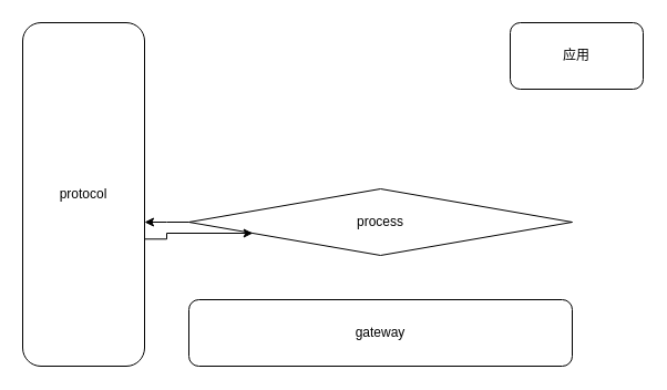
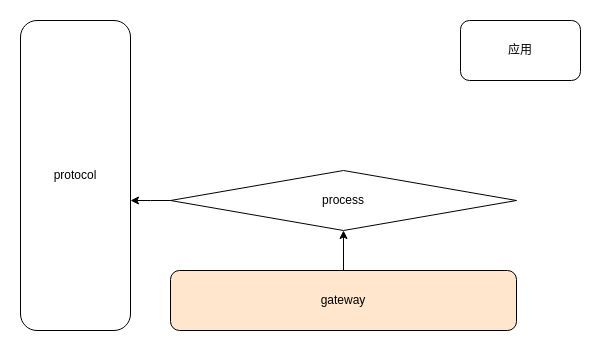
- <mxCell id="6" style="edgeStyle=orthogonalEdgeStyle;rounded=0;orthogonalLoop=1;jettySize=auto;html=1;entryX=0;entryY=0.75;entryDx=0;entryDy=0;exitX=0.993;exitY=0.63;exitDx=0;exitDy=0;exitPerimeter=0;" edge="1" parent="1" source="7" target="5"><mxGeometry relative="1" as="geometry" /></mxCell>
+ <mxCell id="2" value="" style="edgeStyle=orthogonalEdgeStyle;rounded=0;orthogonalLoop=1;jettySize=auto;html=1;" edge="1" parent="1" source="3" target="5"><mxGeometry relative="1" as="geometry" /></mxCell>
- <mxCell id="3" value="gateway" style="rounded=1;whiteSpace=wrap;html=1;" vertex="1" parent="1"><mxGeometry x="170" y="270" width="346" height="60" as="geometry" /></mxCell>
+ <mxCell id="3" value="gateway" style="rounded=1;whiteSpace=wrap;html=1;fillColor=#ffe6cc;" vertex="1" parent="1"><mxGeometry x="170" y="270" width="346" height="60" as="geometry" /></mxCell>
